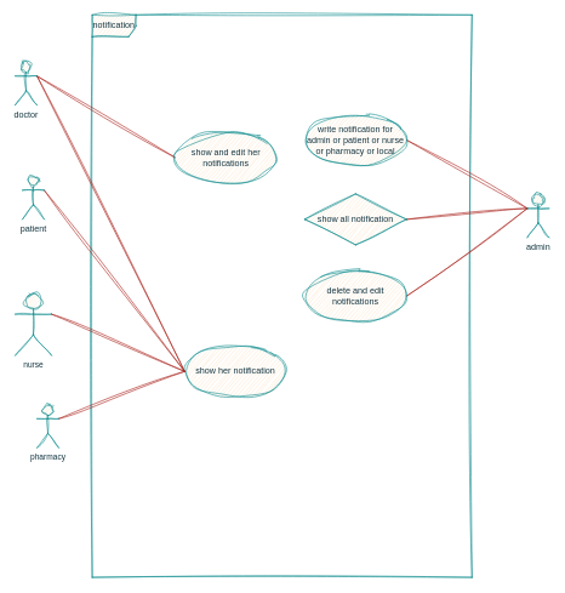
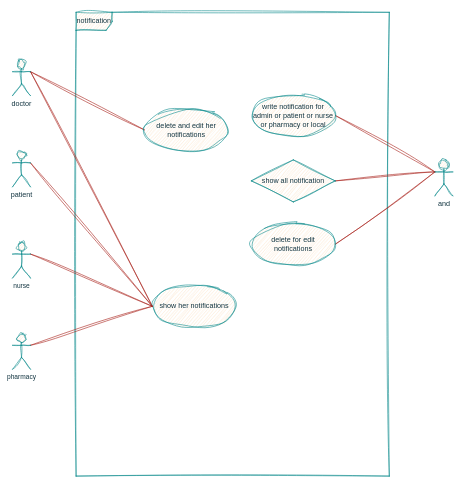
- <mxCell id="5" value="doctor" style="shape=umlActor;verticalLabelPosition=bottom;verticalAlign=top;html=1;sketch=1;curveFitting=1;jiggle=2;labelBackgroundColor=none;fillColor=#FAE5C7;strokeColor=#0F8B8D;fontColor=#143642;" parent="1" vertex="1"><mxGeometry x="20" y="84" width="30" height="60" as="geometry" /></mxCell>
+ <mxCell id="5" value="doctor" style="shape=umlActor;verticalLabelPosition=bottom;verticalAlign=top;html=1;sketch=1;curveFitting=1;jiggle=2;labelBackgroundColor=none;fillColor=#FAE5C7;strokeColor=#0F8B8D;fontColor=#143642;" parent="1" vertex="1"><mxGeometry x="20" y="99" width="30" height="60" as="geometry" /></mxCell>
- <mxCell id="20" value="show and edit her notifications" style="ellipse;whiteSpace=wrap;html=1;sketch=1;curveFitting=1;jiggle=2;labelBackgroundColor=none;fillColor=#FAE5C7;strokeColor=#0F8B8D;fontColor=#143642;" parent="1" vertex="1"><mxGeometry x="240" y="181" width="140" height="70" as="geometry" /></mxCell>
+ <mxCell id="20" value="delete and edit her notifications" style="ellipse;whiteSpace=wrap;html=1;sketch=1;curveFitting=1;jiggle=2;labelBackgroundColor=none;fillColor=#FAE5C7;strokeColor=#0F8B8D;fontColor=#143642;" parent="1" vertex="1"><mxGeometry x="240" y="181" width="140" height="70" as="geometry" /></mxCell>
- <mxCell id="7" value="patient" style="shape=umlActor;verticalLabelPosition=bottom;verticalAlign=top;html=1;sketch=1;curveFitting=1;jiggle=2;labelBackgroundColor=none;fillColor=#FAE5C7;strokeColor=#0F8B8D;fontColor=#143642;" parent="1" vertex="1"><mxGeometry x="30" y="241" width="30" height="60" as="geometry" /></mxCell>
+ <mxCell id="7" value="patient" style="shape=umlActor;verticalLabelPosition=bottom;verticalAlign=top;html=1;sketch=1;curveFitting=1;jiggle=2;labelBackgroundColor=none;fillColor=#FAE5C7;strokeColor=#0F8B8D;fontColor=#143642;" parent="1" vertex="1"><mxGeometry x="20" y="251" width="30" height="60" as="geometry" /></mxCell>
- <mxCell id="11" value="admin" style="shape=umlActor;verticalLabelPosition=bottom;verticalAlign=top;html=1;sketch=1;curveFitting=1;jiggle=2;labelBackgroundColor=none;fillColor=#FAE5C7;strokeColor=#0F8B8D;fontColor=#143642;" parent="1" vertex="1"><mxGeometry x="724" y="266" width="30" height="60" as="geometry" /></mxCell>
+ <mxCell id="11" value="and" style="shape=umlActor;verticalLabelPosition=bottom;verticalAlign=top;html=1;sketch=1;curveFitting=1;jiggle=2;labelBackgroundColor=none;fillColor=#FAE5C7;strokeColor=#0F8B8D;fontColor=#143642;" parent="1" vertex="1"><mxGeometry x="724" y="266" width="30" height="60" as="geometry" /></mxCell>
- <mxCell id="18" value="delete and edit notifications" style="ellipse;whiteSpace=wrap;html=1;sketch=1;curveFitting=1;jiggle=2;labelBackgroundColor=none;fillColor=#FAE5C7;strokeColor=#0F8B8D;fontColor=#143642;" parent="1" vertex="1"><mxGeometry x="418" y="371.5" width="140" height="70" as="geometry" /></mxCell>
+ <mxCell id="18" value="delete for edit notifications" style="ellipse;whiteSpace=wrap;html=1;sketch=1;curveFitting=1;jiggle=2;labelBackgroundColor=none;fillColor=#FAE5C7;strokeColor=#0F8B8D;fontColor=#143642;" parent="1" vertex="1"><mxGeometry x="418" y="371.5" width="140" height="70" as="geometry" /></mxCell>
- <mxCell id="14" value="nurse" style="shape=umlActor;verticalLabelPosition=bottom;verticalAlign=top;html=1;fontFamily=Helvetica;fontSize=11;fontColor=#143642;labelBackgroundColor=none;sketch=1;curveFitting=1;jiggle=2;fillColor=#FAE5C7;strokeColor=#0F8B8D;" parent="1" vertex="1"><mxGeometry x="20" y="403" width="50" height="85" as="geometry" /></mxCell>
+ <mxCell id="14" value="nurse" style="shape=umlActor;verticalLabelPosition=bottom;verticalAlign=top;html=1;fontFamily=Helvetica;fontSize=11;fontColor=#143642;labelBackgroundColor=none;sketch=1;curveFitting=1;jiggle=2;fillColor=#FAE5C7;strokeColor=#0F8B8D;" parent="1" vertex="1"><mxGeometry x="20" y="403" width="30" height="60" as="geometry" /></mxCell>
- <mxCell id="12" value="show her notification" style="ellipse;whiteSpace=wrap;html=1;sketch=1;curveFitting=1;jiggle=2;labelBackgroundColor=none;fillColor=#FAE5C7;strokeColor=#0F8B8D;fontColor=#143642;" parent="1" vertex="1"><mxGeometry x="253" y="475" width="140" height="70" as="geometry" /></mxCell>
+ <mxCell id="12" value="show her notifications" style="ellipse;whiteSpace=wrap;html=1;sketch=1;curveFitting=1;jiggle=2;labelBackgroundColor=none;fillColor=#FAE5C7;strokeColor=#0F8B8D;fontColor=#143642;" parent="1" vertex="1"><mxGeometry x="253" y="475" width="140" height="70" as="geometry" /></mxCell>
- <mxCell id="16" value="pharmacy" style="shape=umlActor;verticalLabelPosition=bottom;verticalAlign=top;html=1;fontFamily=Helvetica;fontSize=11;fontColor=#143642;labelBackgroundColor=none;sketch=1;curveFitting=1;jiggle=2;fillColor=#FAE5C7;strokeColor=#0F8B8D;" parent="1" vertex="1"><mxGeometry x="50" y="555" width="30" height="60" as="geometry" /></mxCell>
+ <mxCell id="16" value="pharmacy" style="shape=umlActor;verticalLabelPosition=bottom;verticalAlign=top;html=1;fontFamily=Helvetica;fontSize=11;fontColor=#143642;labelBackgroundColor=none;sketch=1;curveFitting=1;jiggle=2;fillColor=#FAE5C7;strokeColor=#0F8B8D;" parent="1" vertex="1"><mxGeometry x="20" y="555" width="30" height="60" as="geometry" /></mxCell>
